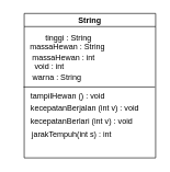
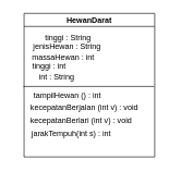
- <mxCell id="2" value="String" style="swimlane;startSize=20;" vertex="1" parent="1"><mxGeometry x="36" y="20" width="200" height="220" as="geometry"><mxRectangle x="300" y="140" width="80" height="30" as="alternateBounds" /></mxGeometry></mxCell>
+ <mxCell id="2" value="HewanDarat" style="swimlane;startSize=20;" vertex="1" parent="1"><mxGeometry x="36" y="20" width="200" height="220" as="geometry"><mxRectangle x="300" y="140" width="80" height="30" as="alternateBounds" /></mxGeometry></mxCell>
- <mxCell id="10" value="massaHewan : String" style="text;html=1;strokeColor=none;fillColor=none;align=center;verticalAlign=middle;whiteSpace=wrap;rounded=0;" vertex="1" parent="1"><mxGeometry x="42" y="56" width="120" height="30" as="geometry" /></mxCell>
+ <mxCell id="10" value="jenisHewan : String" style="text;html=1;strokeColor=none;fillColor=none;align=center;verticalAlign=middle;whiteSpace=wrap;rounded=0;" vertex="1" parent="1"><mxGeometry x="42" y="56" width="120" height="30" as="geometry" /></mxCell>
- <mxCell id="12" value="void : int" style="text;html=1;strokeColor=none;fillColor=none;align=center;verticalAlign=middle;whiteSpace=wrap;rounded=0;" vertex="1" parent="1"><mxGeometry x="25" y="86" width="99" height="30" as="geometry" /></mxCell>
+ <mxCell id="12" value="tinggi : int" style="text;html=1;strokeColor=none;fillColor=none;align=center;verticalAlign=middle;whiteSpace=wrap;rounded=0;" vertex="1" parent="1"><mxGeometry x="25" y="86" width="99" height="30" as="geometry" /></mxCell>
- <mxCell id="3" value="warna : String" style="text;html=1;strokeColor=none;fillColor=none;align=center;verticalAlign=middle;whiteSpace=wrap;rounded=0;" vertex="1" parent="2"><mxGeometry x="5" y="82" width="90" height="30" as="geometry" /></mxCell>
+ <mxCell id="3" value="int : String" style="text;html=1;strokeColor=none;fillColor=none;align=center;verticalAlign=middle;whiteSpace=wrap;rounded=0;" vertex="1" parent="2"><mxGeometry x="5" y="82" width="90" height="30" as="geometry" /></mxCell>
- <mxCell id="4" value="tampilHewan () : void" style="text;html=1;strokeColor=none;fillColor=none;align=center;verticalAlign=middle;whiteSpace=wrap;rounded=0;" vertex="1" parent="2"><mxGeometry x="3" y="112" width="127" height="30" as="geometry" /></mxCell>
+ <mxCell id="4" value="tampilHewan () : int" style="text;html=1;strokeColor=none;fillColor=none;align=center;verticalAlign=middle;whiteSpace=wrap;rounded=0;" vertex="1" parent="2"><mxGeometry x="3" y="112" width="127" height="30" as="geometry" /></mxCell>
